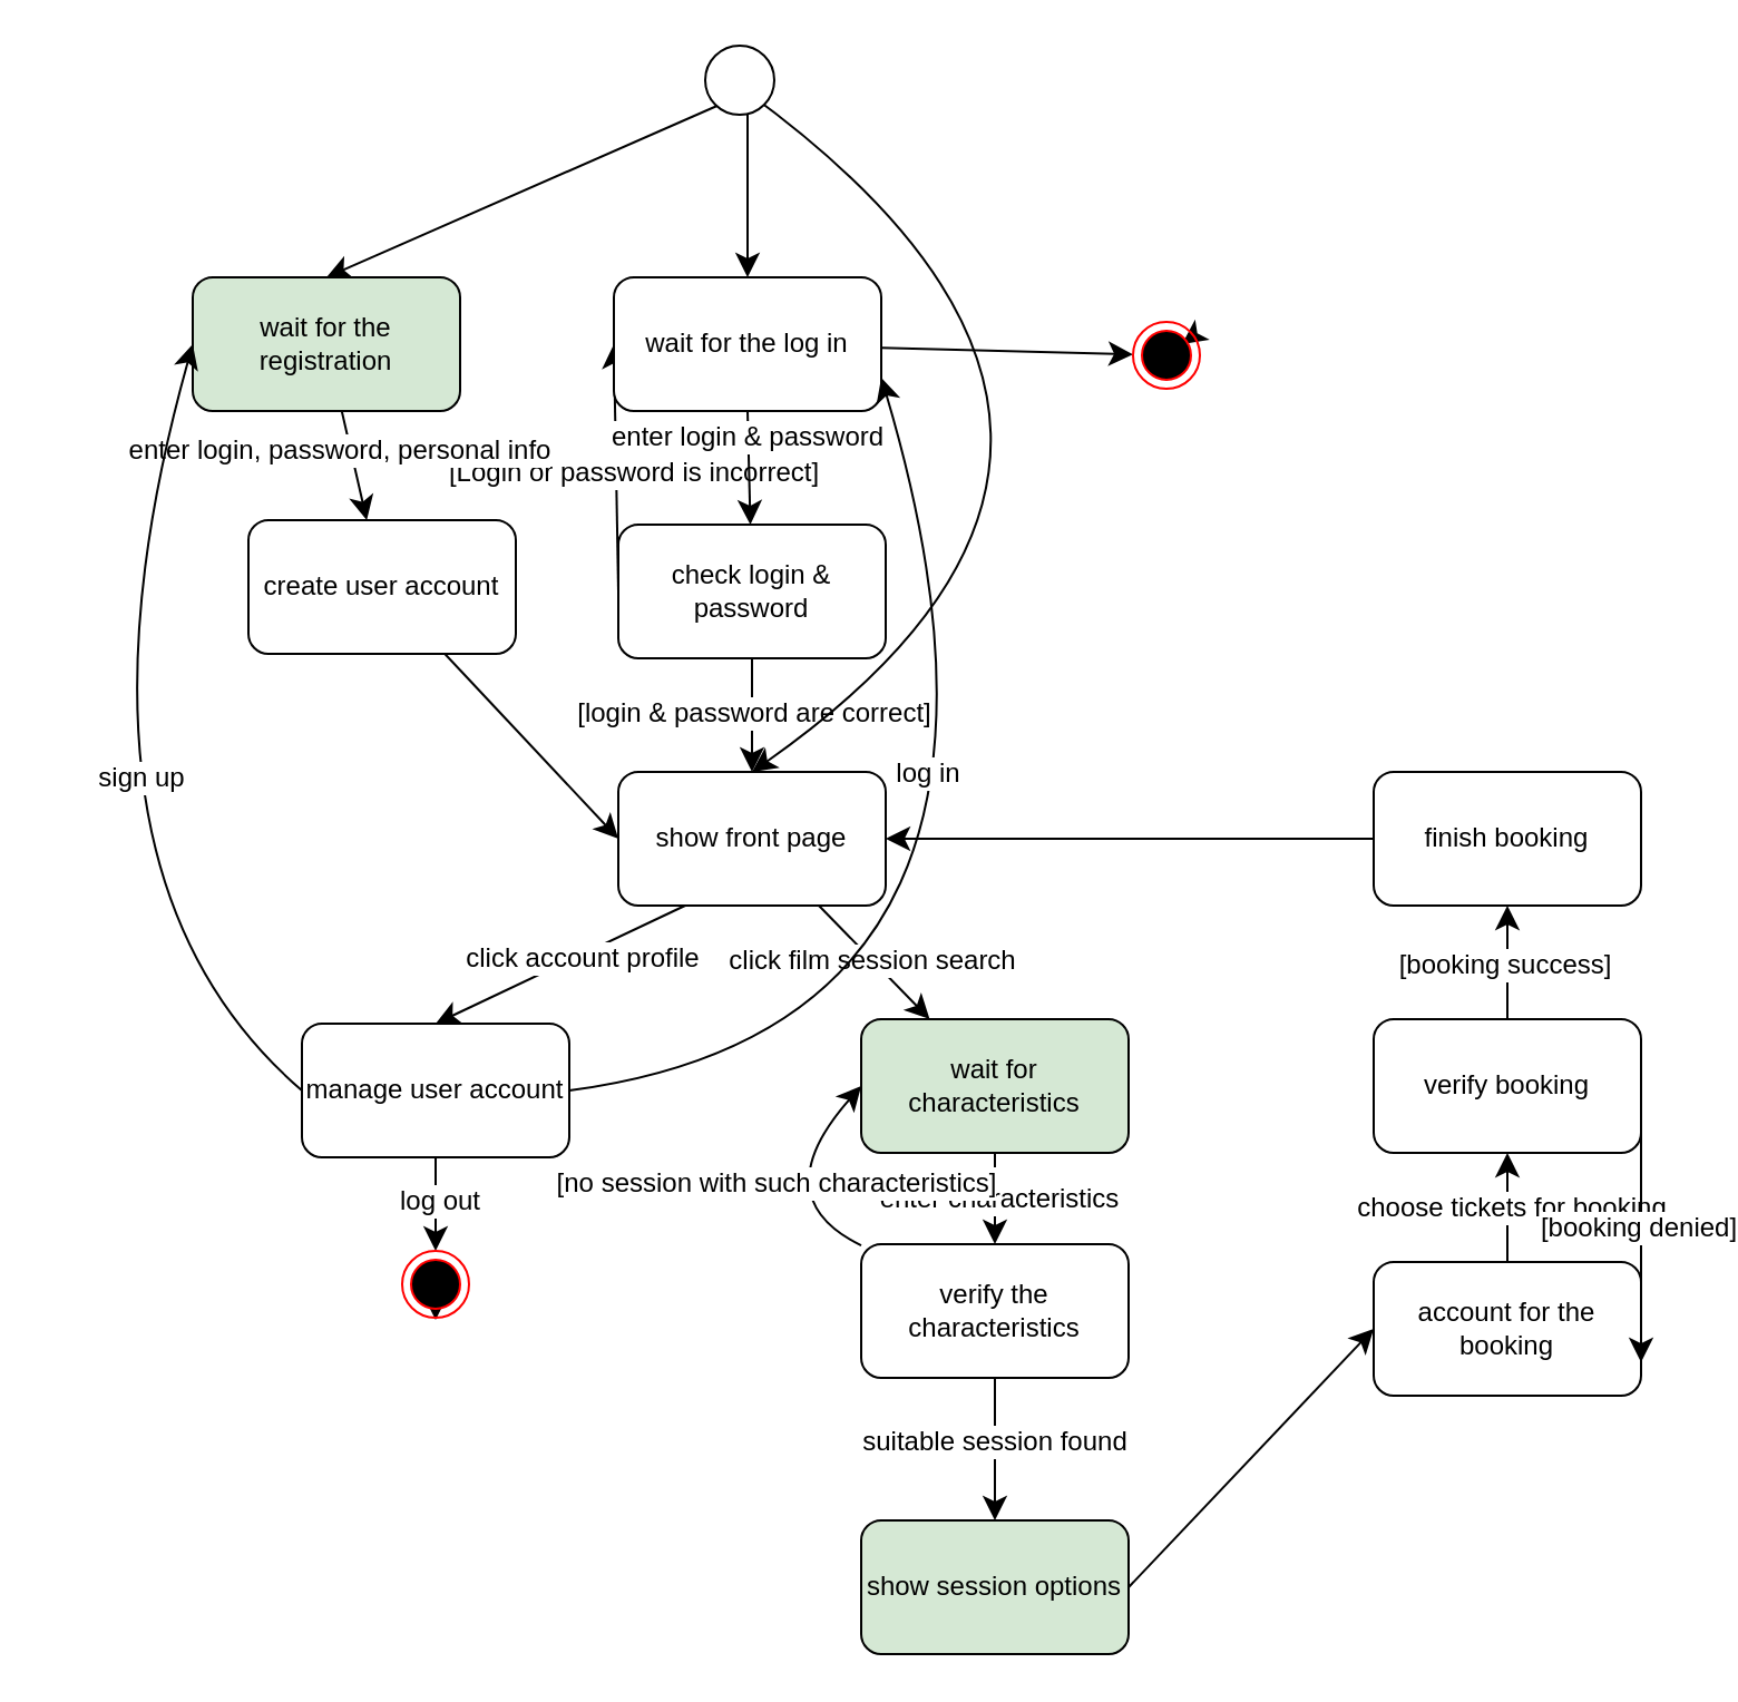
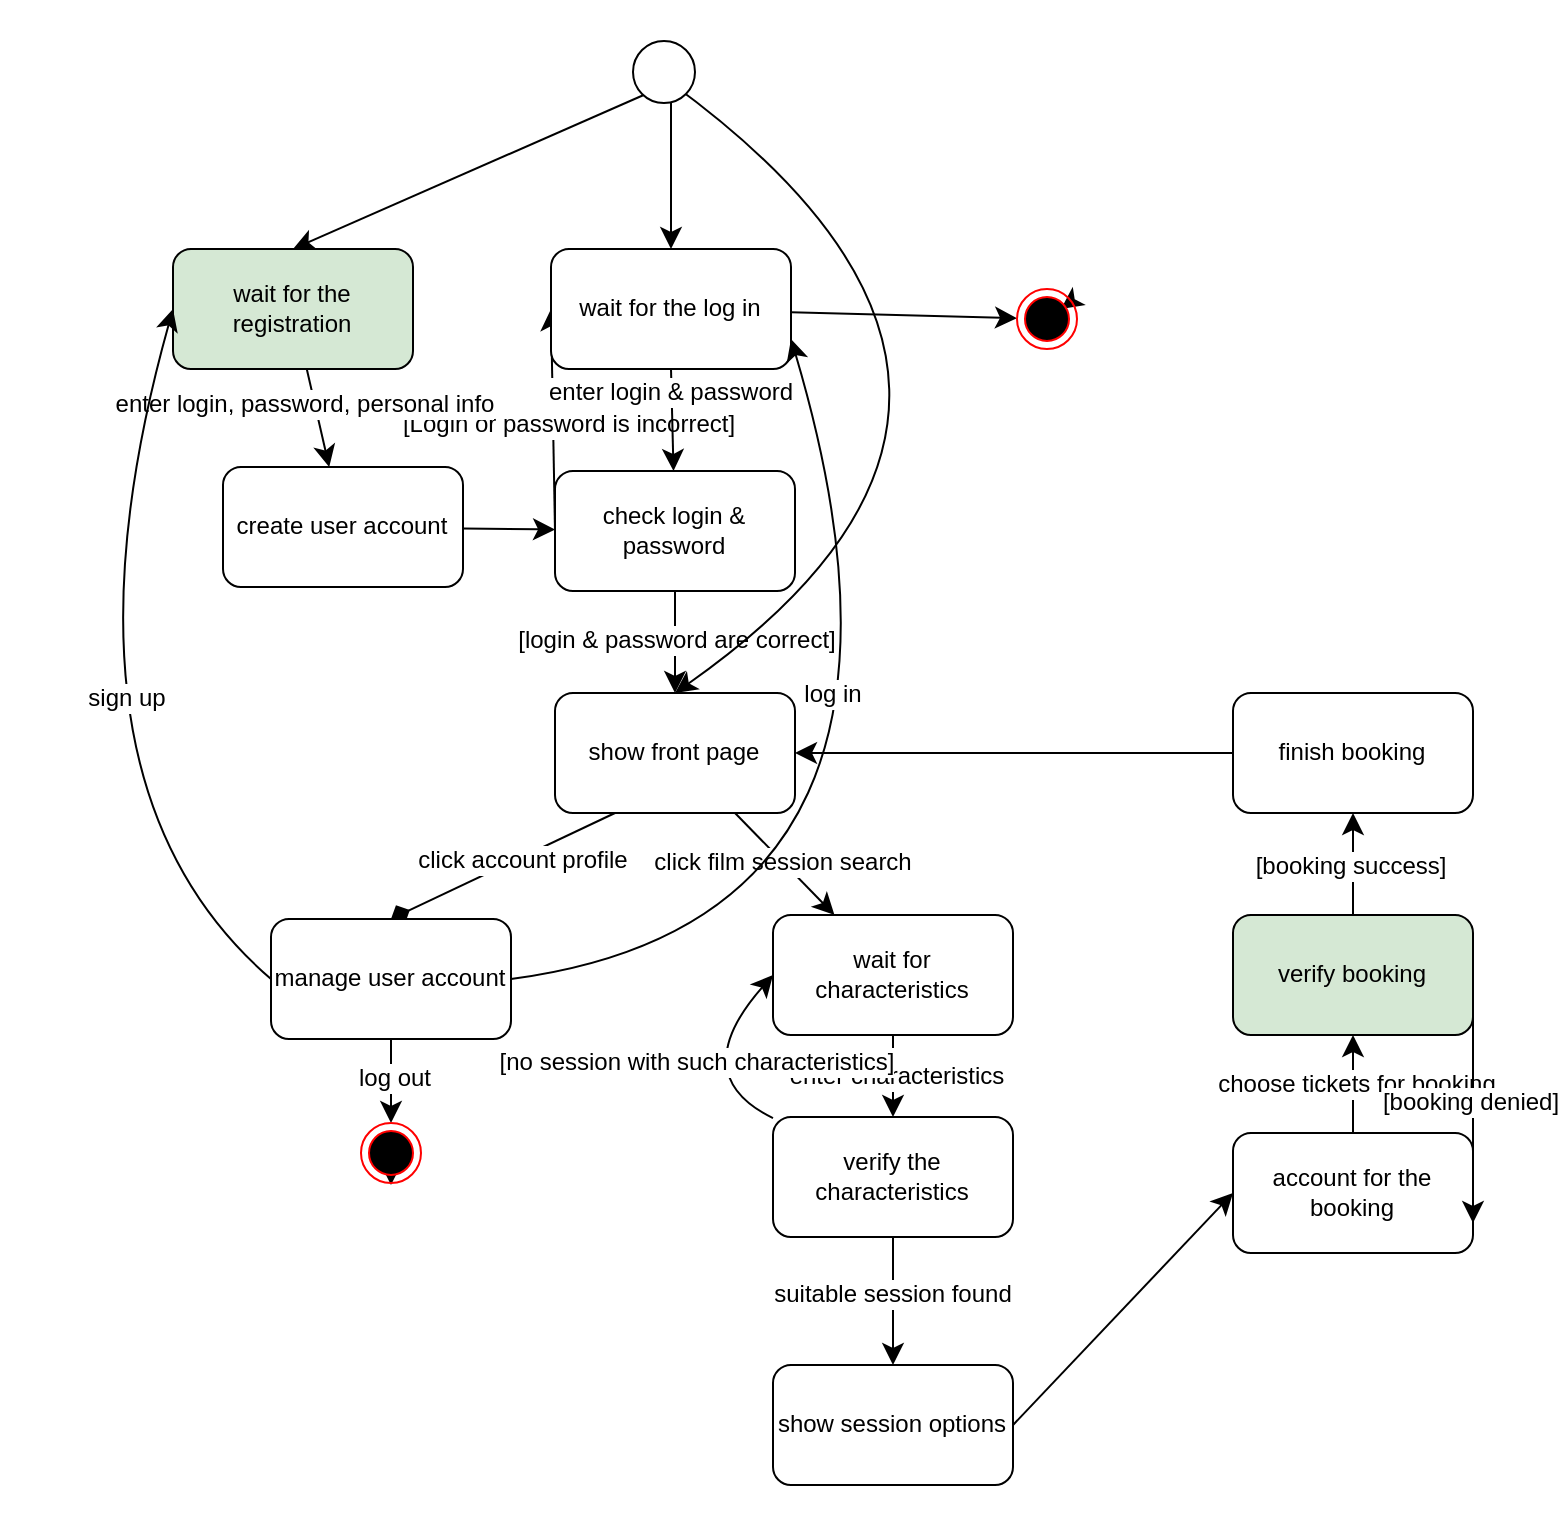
- <mxCell id="23" style="edgeStyle=none;curved=1;rounded=0;orthogonalLoop=1;jettySize=auto;html=1;entryX=0;entryY=0.5;entryDx=0;entryDy=0;fontSize=12;startSize=8;endSize=8;" parent="1" source="24" target="9" edge="1"><mxGeometry relative="1" as="geometry" /></mxCell>
+ <mxCell id="23" style="edgeStyle=none;curved=1;rounded=0;orthogonalLoop=1;jettySize=auto;html=1;fontSize=12;startSize=8;endSize=8;" parent="1" source="24" target="12" edge="1"><mxGeometry relative="1" as="geometry" /></mxCell>
- <mxCell id="5" style="edgeStyle=none;curved=1;rounded=0;orthogonalLoop=1;jettySize=auto;html=1;exitX=0.25;exitY=1;exitDx=0;exitDy=0;fontSize=12;startSize=8;endSize=8;entryX=0.5;entryY=0;entryDx=0;entryDy=0;" parent="1" source="9" target="30" edge="1"><mxGeometry relative="1" as="geometry"><mxPoint x="195.8" y="461.4" as="targetPoint" /></mxGeometry></mxCell>
+ <mxCell id="5" style="edgeStyle=none;curved=1;rounded=0;orthogonalLoop=1;jettySize=auto;html=1;exitX=0.25;exitY=1;exitDx=0;exitDy=0;fontSize=12;startSize=8;endSize=8;entryX=0.5;entryY=0;entryDx=0;entryDy=0;endArrow=diamond;" parent="1" source="9" target="30" edge="1"><mxGeometry relative="1" as="geometry"><mxPoint x="195.8" y="461.4" as="targetPoint" /></mxGeometry></mxCell>
- <mxCell id="33" value="wait for characteristics" style="rounded=1;whiteSpace=wrap;html=1;fillColor=#d5e8d4;" parent="1" vertex="1"><mxGeometry x="386" y="457" width="120" height="60" as="geometry" /></mxCell>
+ <mxCell id="33" value="wait for characteristics" style="rounded=1;whiteSpace=wrap;html=1;" parent="1" vertex="1"><mxGeometry x="386" y="457" width="120" height="60" as="geometry" /></mxCell>
- <mxCell id="48" value="verify booking" style="rounded=1;whiteSpace=wrap;html=1;" parent="1" vertex="1"><mxGeometry x="616" y="457" width="120" height="60" as="geometry" /></mxCell>
+ <mxCell id="48" value="verify booking" style="rounded=1;whiteSpace=wrap;html=1;fillColor=#d5e8d4;" parent="1" vertex="1"><mxGeometry x="616" y="457" width="120" height="60" as="geometry" /></mxCell>
- <mxCell id="40" value="show session options" style="rounded=1;whiteSpace=wrap;html=1;fillColor=#d5e8d4;" parent="1" vertex="1"><mxGeometry x="386" y="682" width="120" height="60" as="geometry" /></mxCell>
+ <mxCell id="40" value="show session options" style="rounded=1;whiteSpace=wrap;html=1;" parent="1" vertex="1"><mxGeometry x="386" y="682" width="120" height="60" as="geometry" /></mxCell>
